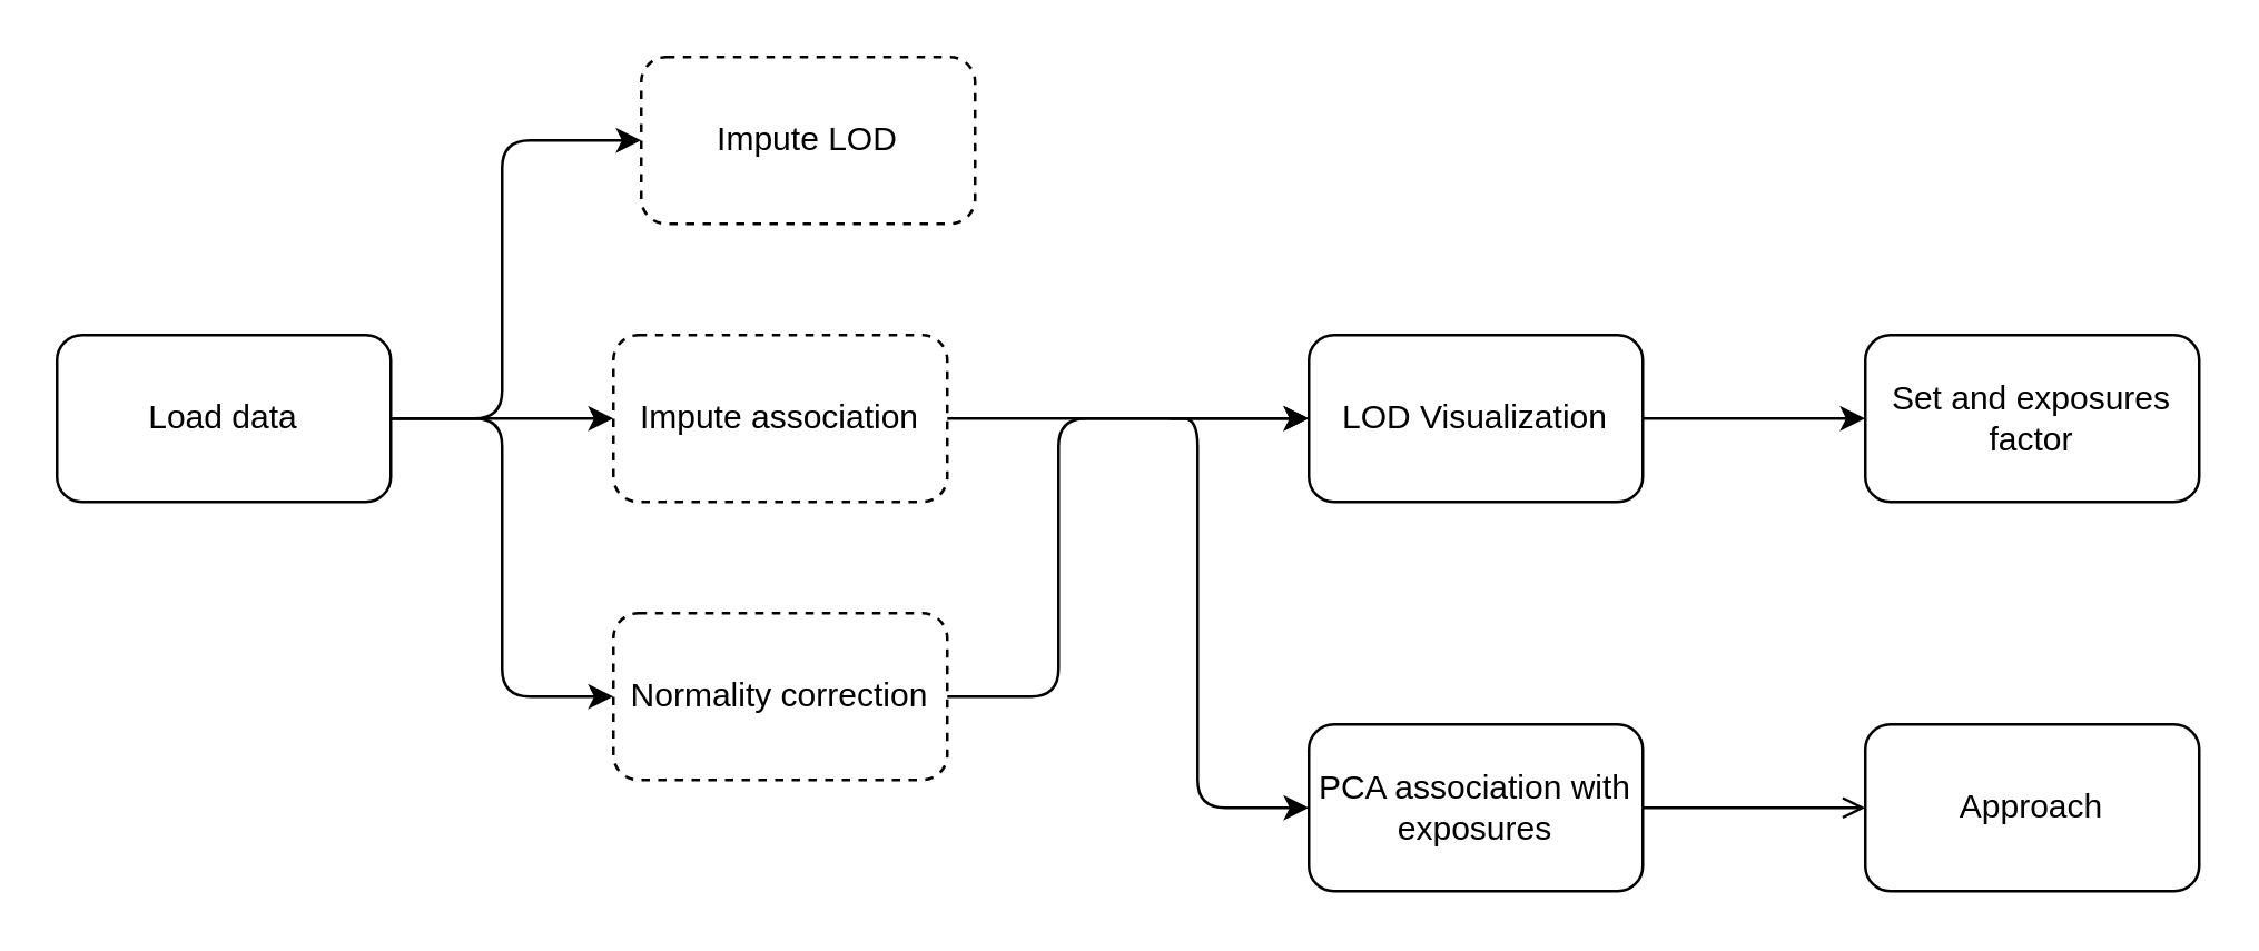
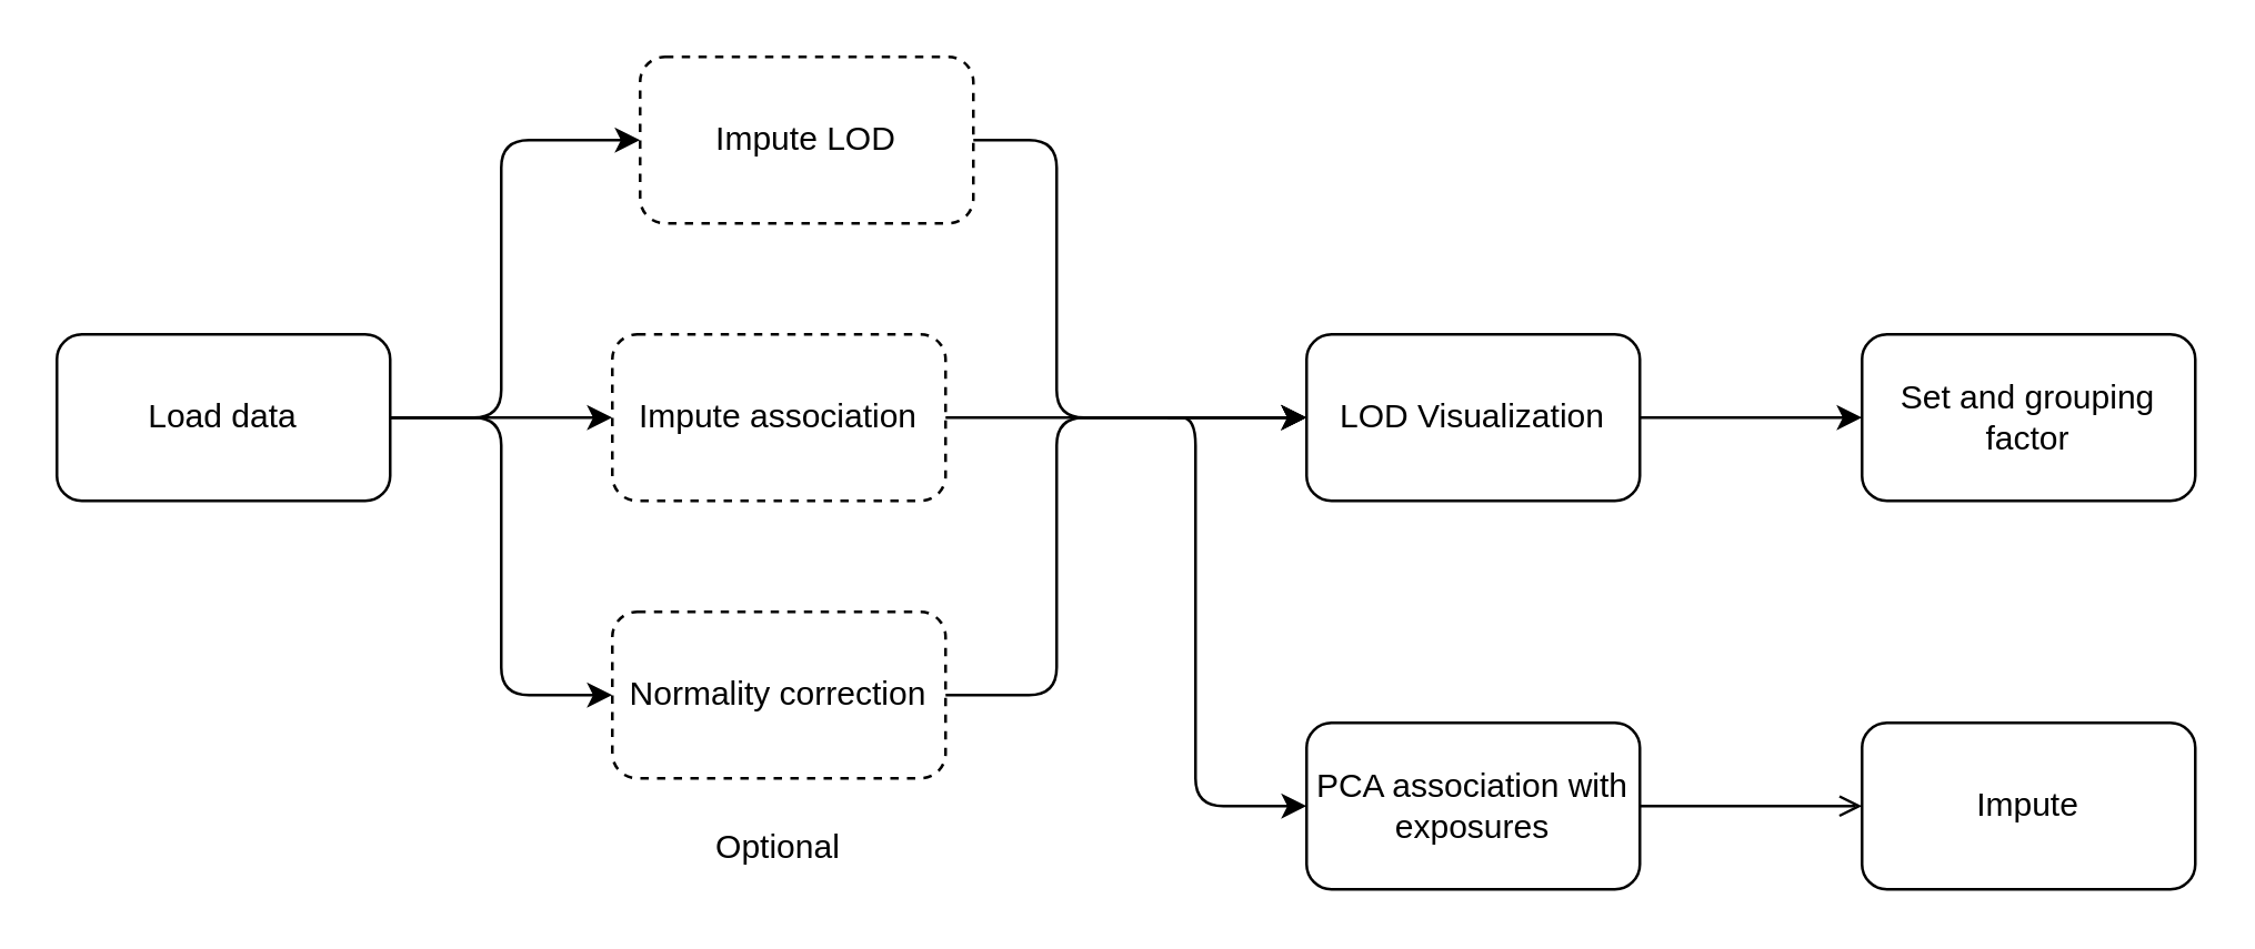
+ <mxCell id="15" value="" style="endArrow=classic;html=1;exitX=1;exitY=0.5;exitDx=0;exitDy=0;entryX=0;entryY=0.5;entryDx=0;entryDy=0;" edge="1" parent="1" source="11" target="7"><mxGeometry width="50" height="50" relative="1" as="geometry"><mxPoint x="310" y="270" as="sourcePoint" /><mxPoint x="360" y="220" as="targetPoint" /><Array as="points"><mxPoint x="380" y="50" /><mxPoint x="380" y="150" /></Array></mxGeometry></mxCell>
- <mxCell id="8" value="Set and exposures factor" style="rounded=1;whiteSpace=wrap;html=1;" parent="1" vertex="1"><mxGeometry x="670" y="120" width="120" height="60" as="geometry" /></mxCell>
+ <mxCell id="8" value="Set and grouping factor" style="rounded=1;whiteSpace=wrap;html=1;" parent="1" vertex="1"><mxGeometry x="670" y="120" width="120" height="60" as="geometry" /></mxCell>
- <mxCell id="5" value="Approach" style="rounded=1;whiteSpace=wrap;html=1;" parent="1" vertex="1"><mxGeometry x="670" y="260" width="120" height="60" as="geometry" /></mxCell>
+ <mxCell id="5" value="Impute" style="rounded=1;whiteSpace=wrap;html=1;" parent="1" vertex="1"><mxGeometry x="670" y="260" width="120" height="60" as="geometry" /></mxCell>
+ <mxCell id="18" value="Optional" style="text;html=1;strokeColor=none;fillColor=none;align=center;verticalAlign=middle;whiteSpace=wrap;rounded=0;dashed=1;" vertex="1" parent="1"><mxGeometry x="255" y="290" width="50" height="30" as="geometry" /></mxCell>
